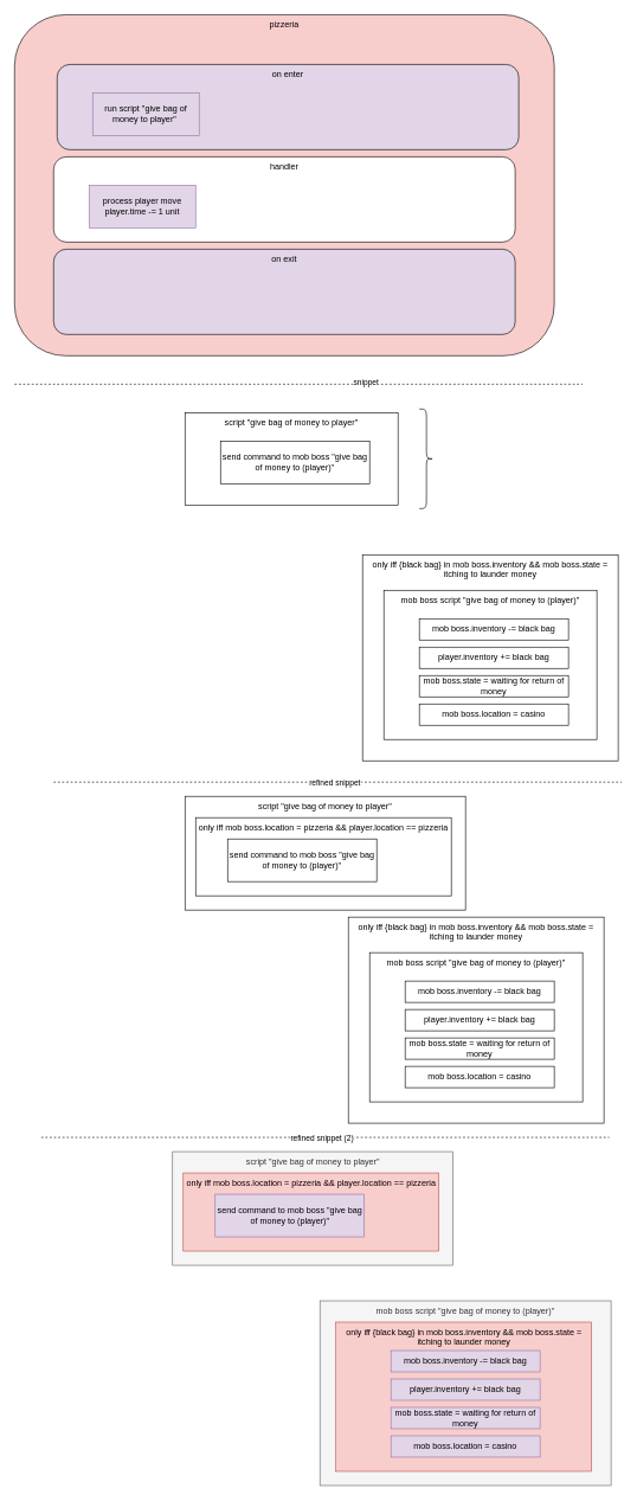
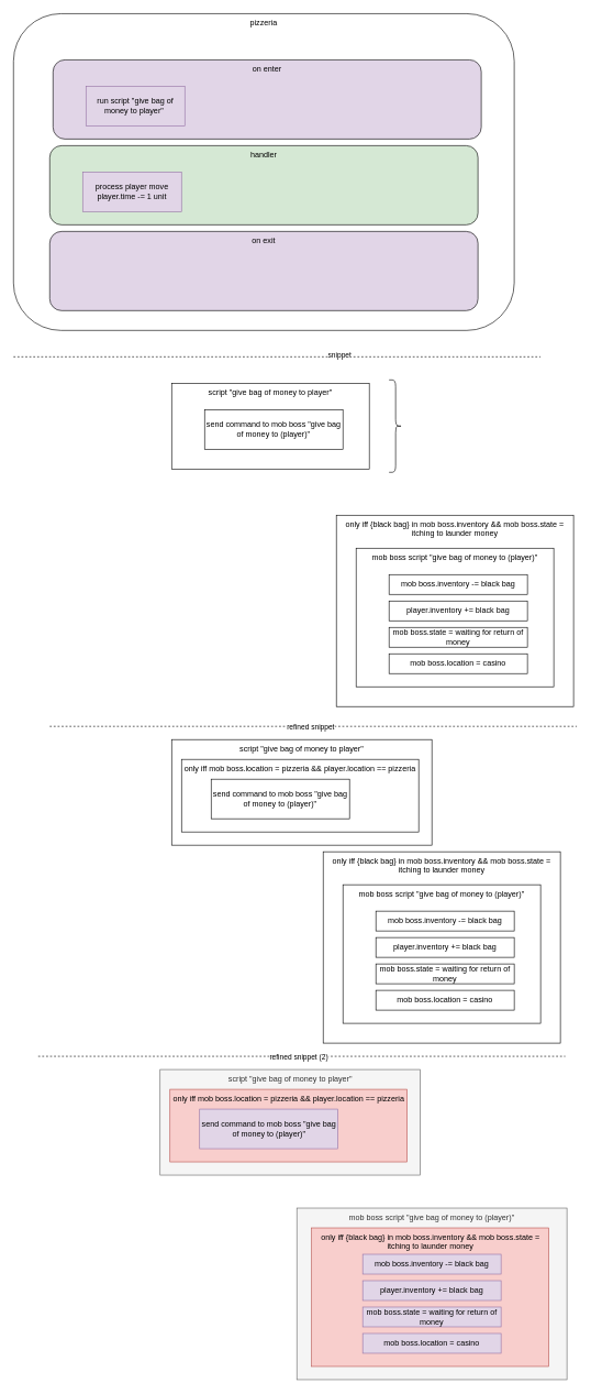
- <mxCell id="6" value="pizzeria" style="rounded=1;whiteSpace=wrap;html=1;verticalAlign=top;fillColor=#f8cecc;" vertex="1" parent="1"><mxGeometry x="20" y="20" width="760" height="480" as="geometry" /></mxCell>
+ <mxCell id="6" value="pizzeria" style="rounded=1;whiteSpace=wrap;html=1;verticalAlign=top;" vertex="1" parent="1"><mxGeometry x="20" y="20" width="760" height="480" as="geometry" /></mxCell>
- <mxCell id="9" value="handler" style="rounded=1;whiteSpace=wrap;html=1;verticalAlign=top;" vertex="1" parent="1"><mxGeometry x="75" y="220" width="650" height="120" as="geometry" /></mxCell>
+ <mxCell id="9" value="handler" style="rounded=1;whiteSpace=wrap;html=1;verticalAlign=top;fillColor=#d5e8d4;" vertex="1" parent="1"><mxGeometry x="75" y="220" width="650" height="120" as="geometry" /></mxCell>
